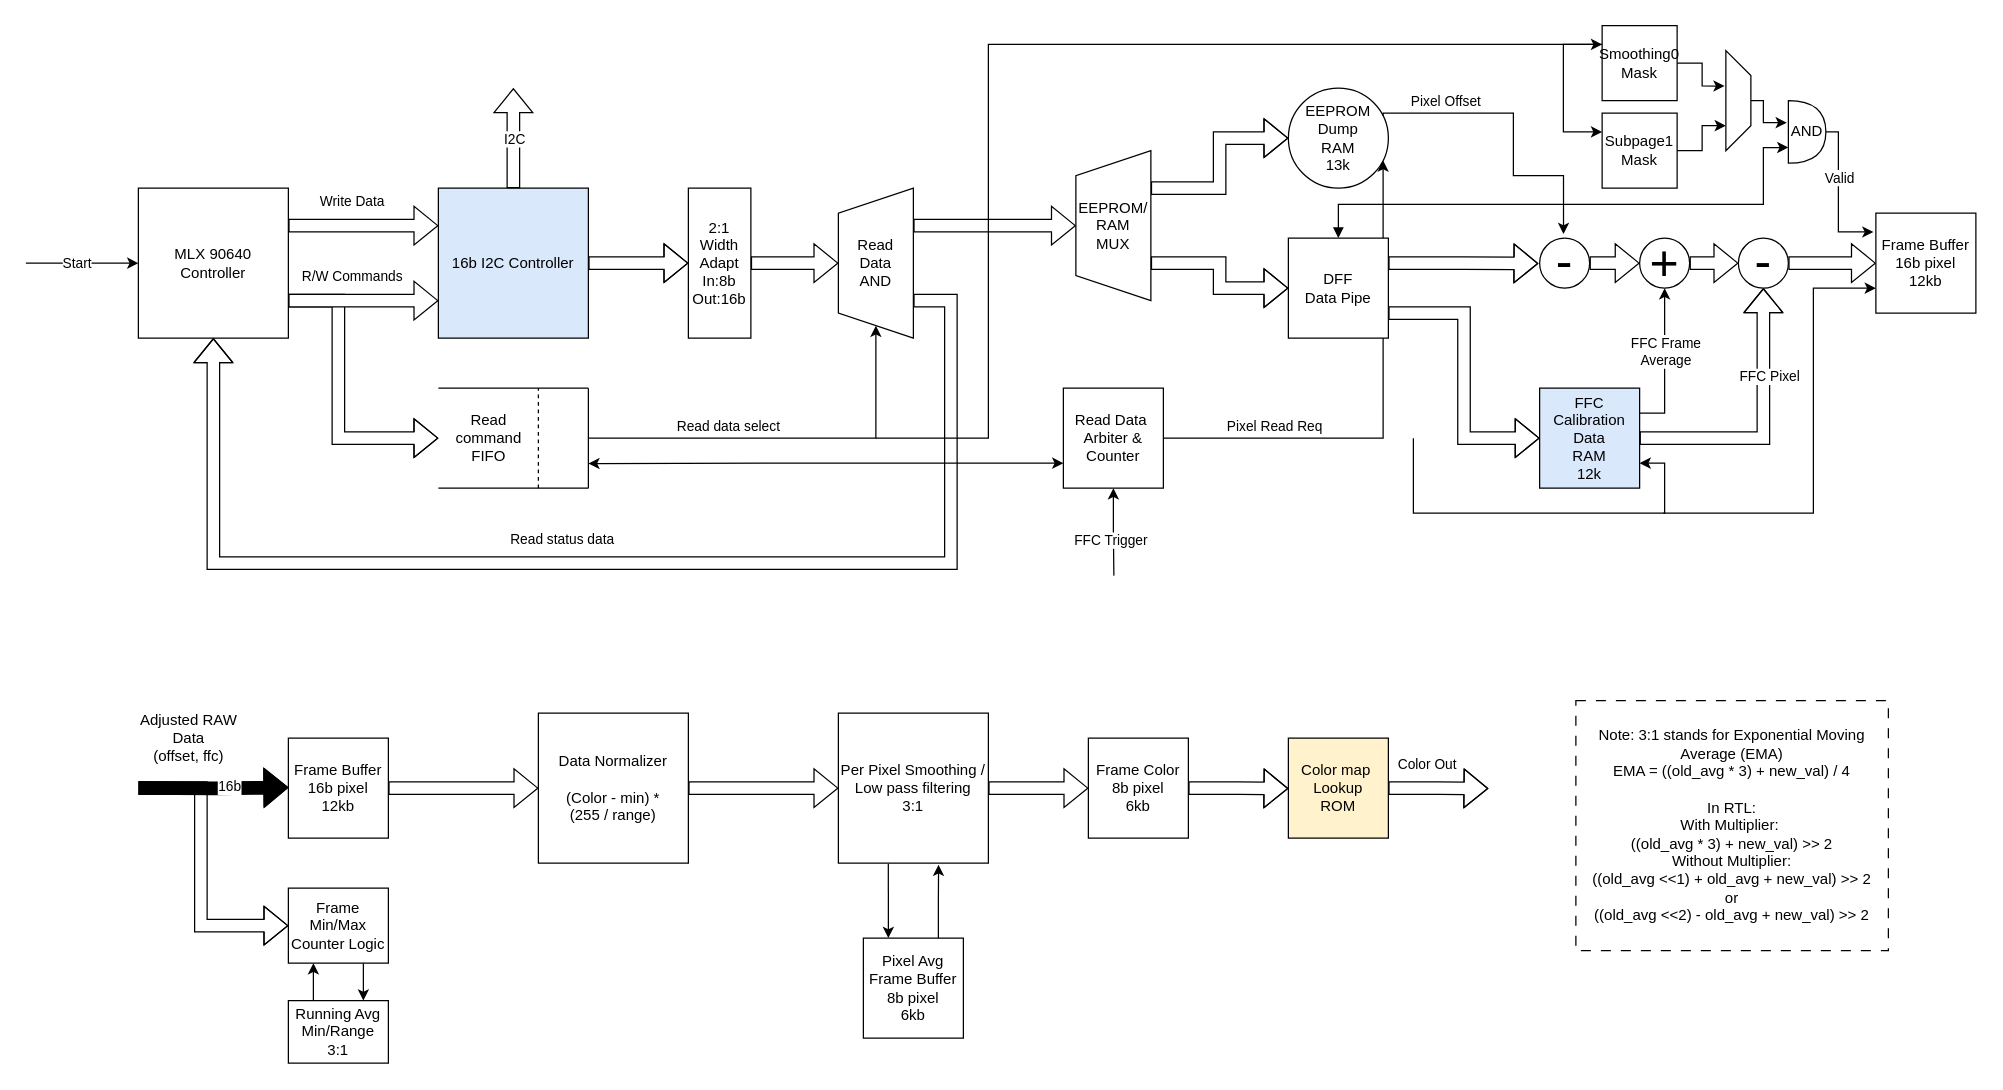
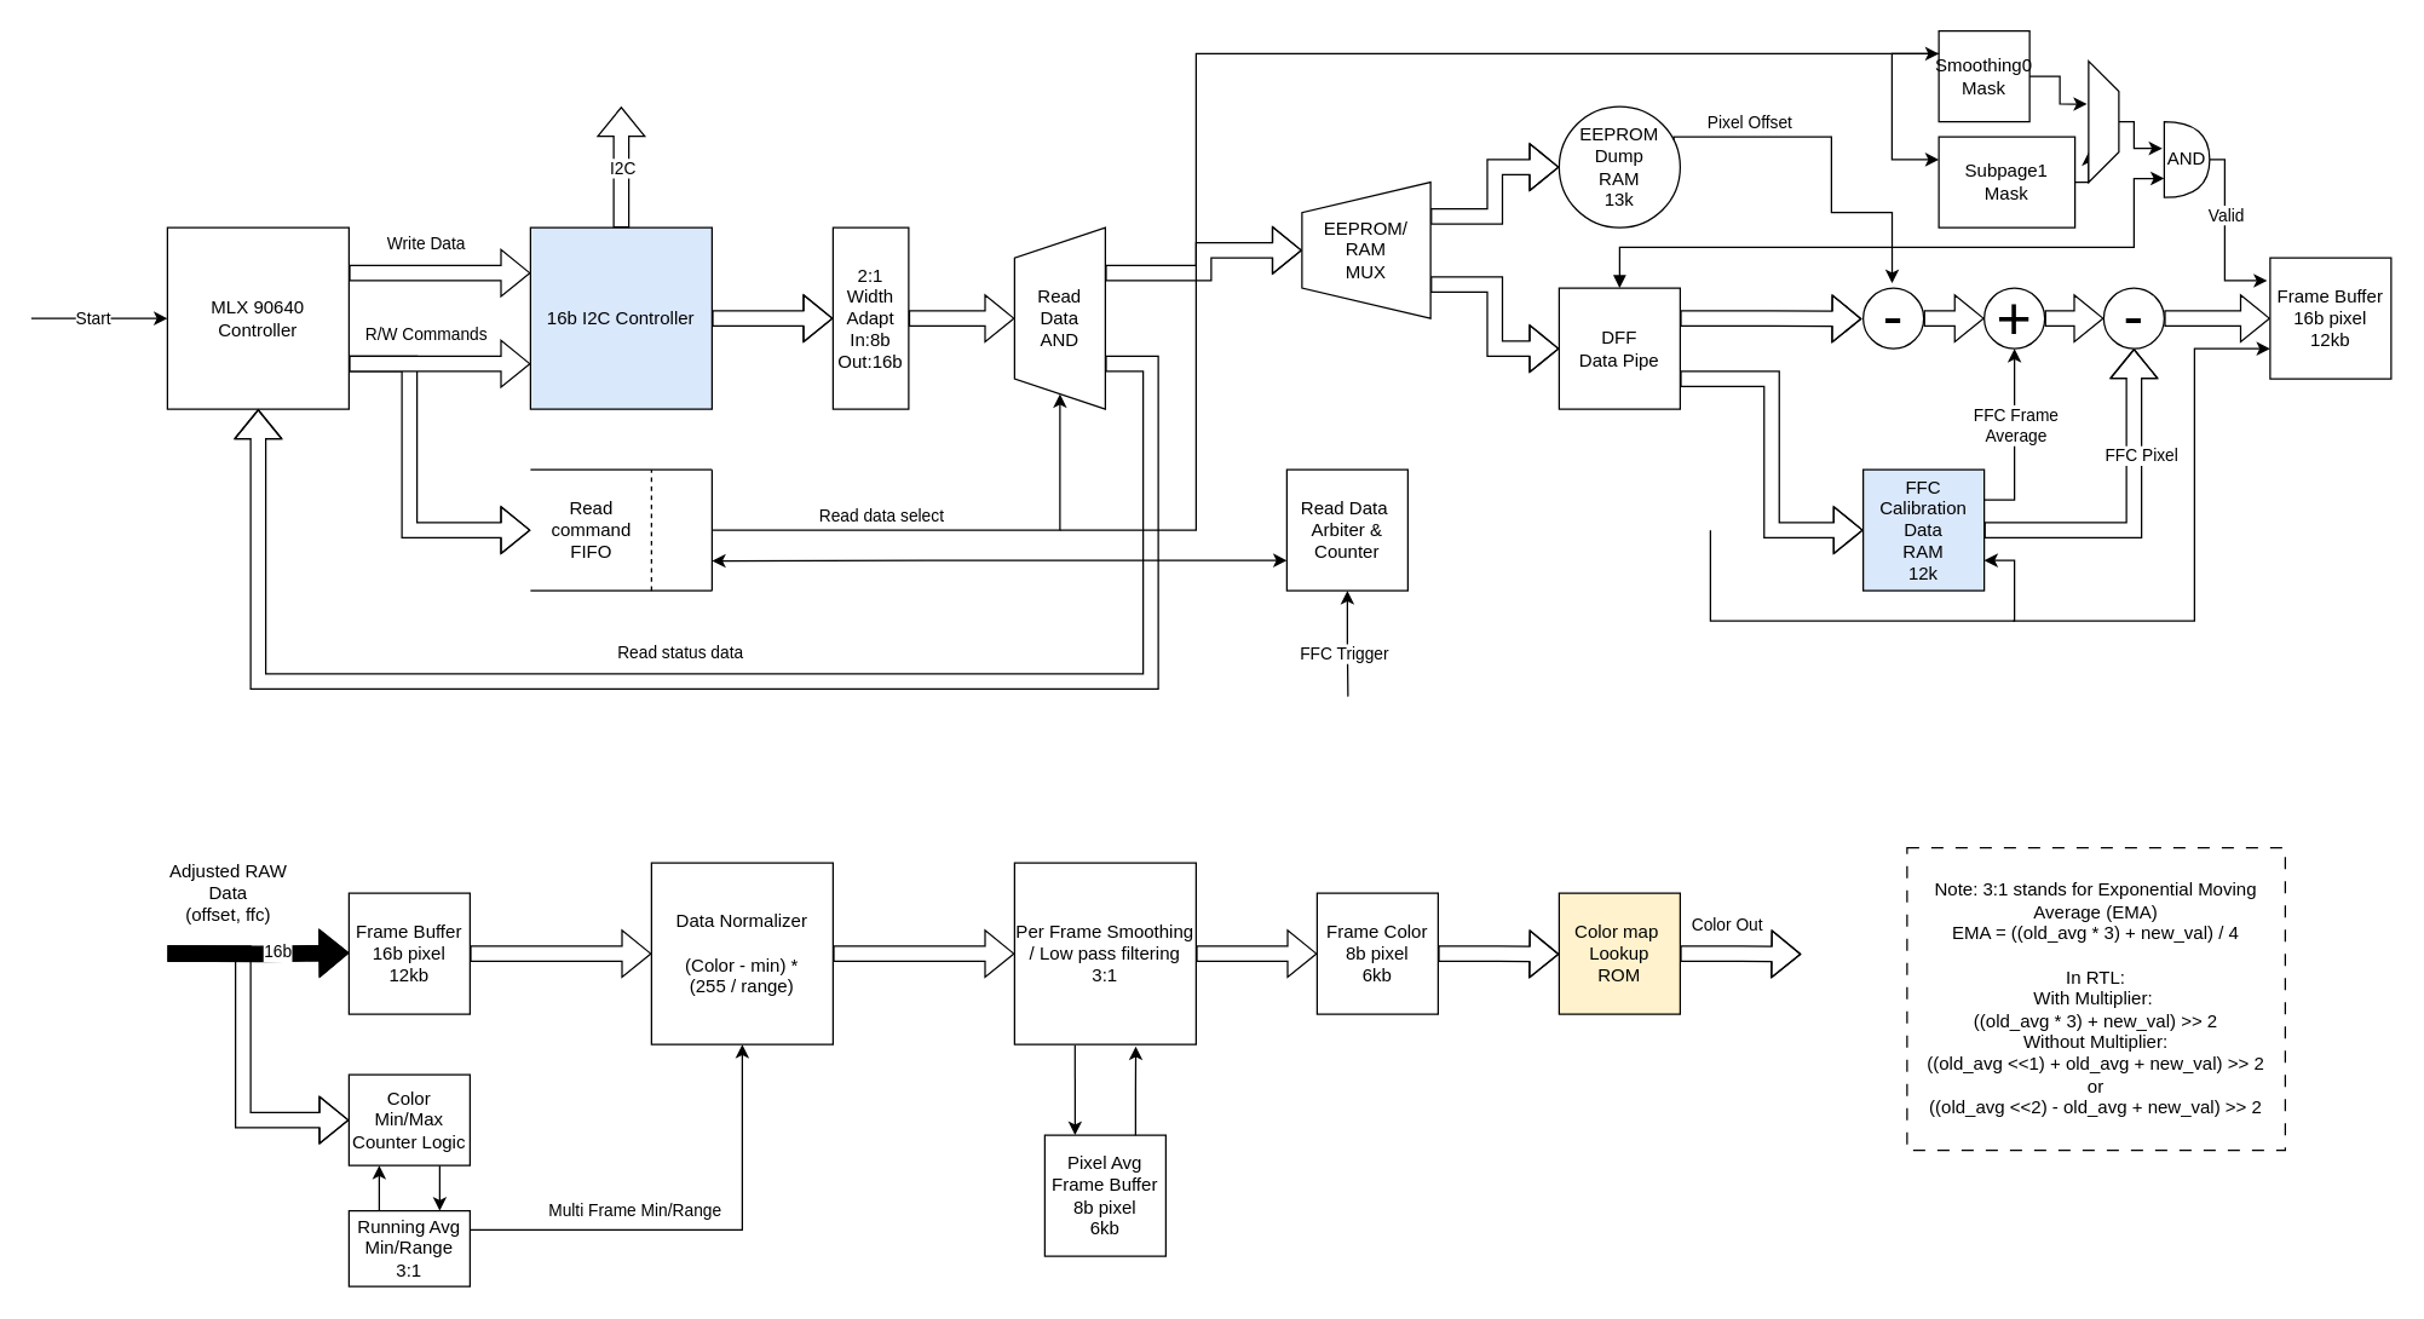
- <mxCell id="66" value="Subpage1&lt;div&gt;Mask&lt;/div&gt;" style="whiteSpace=wrap;html=1;aspect=fixed;" vertex="1" parent="1"><mxGeometry x="1281" y="90" width="60" height="60" as="geometry" /></mxCell>
+ <mxCell id="66" value="Subpage1&lt;div&gt;Mask&lt;/div&gt;" style="whiteSpace=wrap;html=1;aspect=fixed;" vertex="1" parent="1"><mxGeometry x="1281" y="90" width="90" height="60" as="geometry" /></mxCell>
- <mxCell id="29" value="EEPROM/&lt;div&gt;RAM&lt;/div&gt;&lt;div&gt;MUX&lt;/div&gt;" style="shape=trapezoid;perimeter=trapezoidPerimeter;whiteSpace=wrap;html=1;fixedSize=1;direction=north;" parent="1" vertex="1"><mxGeometry x="860" y="120" width="60" height="120" as="geometry" /></mxCell>
+ <mxCell id="29" value="EEPROM/&lt;div&gt;RAM&lt;/div&gt;&lt;div&gt;MUX&lt;/div&gt;" style="shape=trapezoid;perimeter=trapezoidPerimeter;whiteSpace=wrap;html=1;fixedSize=1;direction=north;" parent="1" vertex="1"><mxGeometry x="860" y="120" width="85" height="90" as="geometry" /></mxCell>
- <mxCell id="38" style="edgeStyle=orthogonalEdgeStyle;rounded=0;orthogonalLoop=1;jettySize=auto;html=1;exitX=1;exitY=0.5;exitDx=0;exitDy=0;entryX=1;entryY=0.75;entryDx=0;entryDy=0;" edge="1" parent="1" source="43" target="31"><mxGeometry relative="1" as="geometry" /></mxCell>
- <mxCell id="39" value="Pixel Read Req" style="edgeLabel;html=1;align=center;verticalAlign=middle;resizable=0;points=[];" vertex="1" connectable="0" parent="38"><mxGeometry x="-0.424" y="-2" relative="1" as="geometry"><mxPoint x="-27" y="-12" as="offset" /></mxGeometry></mxCell>
- <mxCell id="87" value="Per Pixel Smoothing / Low pass filtering&lt;div&gt;3:1&lt;/div&gt;" style="whiteSpace=wrap;html=1;aspect=fixed;" vertex="1" parent="1"><mxGeometry x="670" y="570" width="120" height="120" as="geometry" /></mxCell>
+ <mxCell id="87" value="Per Frame Smoothing / Low pass filtering&lt;div&gt;3:1&lt;/div&gt;" style="whiteSpace=wrap;html=1;aspect=fixed;" vertex="1" parent="1"><mxGeometry x="670" y="570" width="120" height="120" as="geometry" /></mxCell>
- <mxCell id="62" value="Frame&lt;div&gt;Min/Max&lt;/div&gt;&lt;div&gt;Counter Logic&lt;/div&gt;" style="rounded=0;whiteSpace=wrap;html=1;" vertex="1" parent="1"><mxGeometry x="230" y="710" width="80" height="60" as="geometry" /></mxCell>
+ <mxCell id="62" value="Color&lt;div&gt;Min/Max&lt;/div&gt;&lt;div&gt;Counter Logic&lt;/div&gt;" style="rounded=0;whiteSpace=wrap;html=1;" vertex="1" parent="1"><mxGeometry x="230" y="710" width="80" height="60" as="geometry" /></mxCell>
+ <mxCell id="80" style="edgeStyle=orthogonalEdgeStyle;rounded=0;orthogonalLoop=1;jettySize=auto;html=1;exitX=1;exitY=0.25;exitDx=0;exitDy=0;entryX=0.5;entryY=1;entryDx=0;entryDy=0;" edge="1" parent="1" source="82" target="77"><mxGeometry relative="1" as="geometry" /></mxCell>
+ <mxCell id="81" value="Multi Frame Min/Range" style="edgeLabel;html=1;align=center;verticalAlign=middle;resizable=0;points=[];" vertex="1" connectable="0" parent="80"><mxGeometry x="-0.196" y="-2" relative="1" as="geometry"><mxPoint x="-14" y="-15" as="offset" /></mxGeometry></mxCell>
